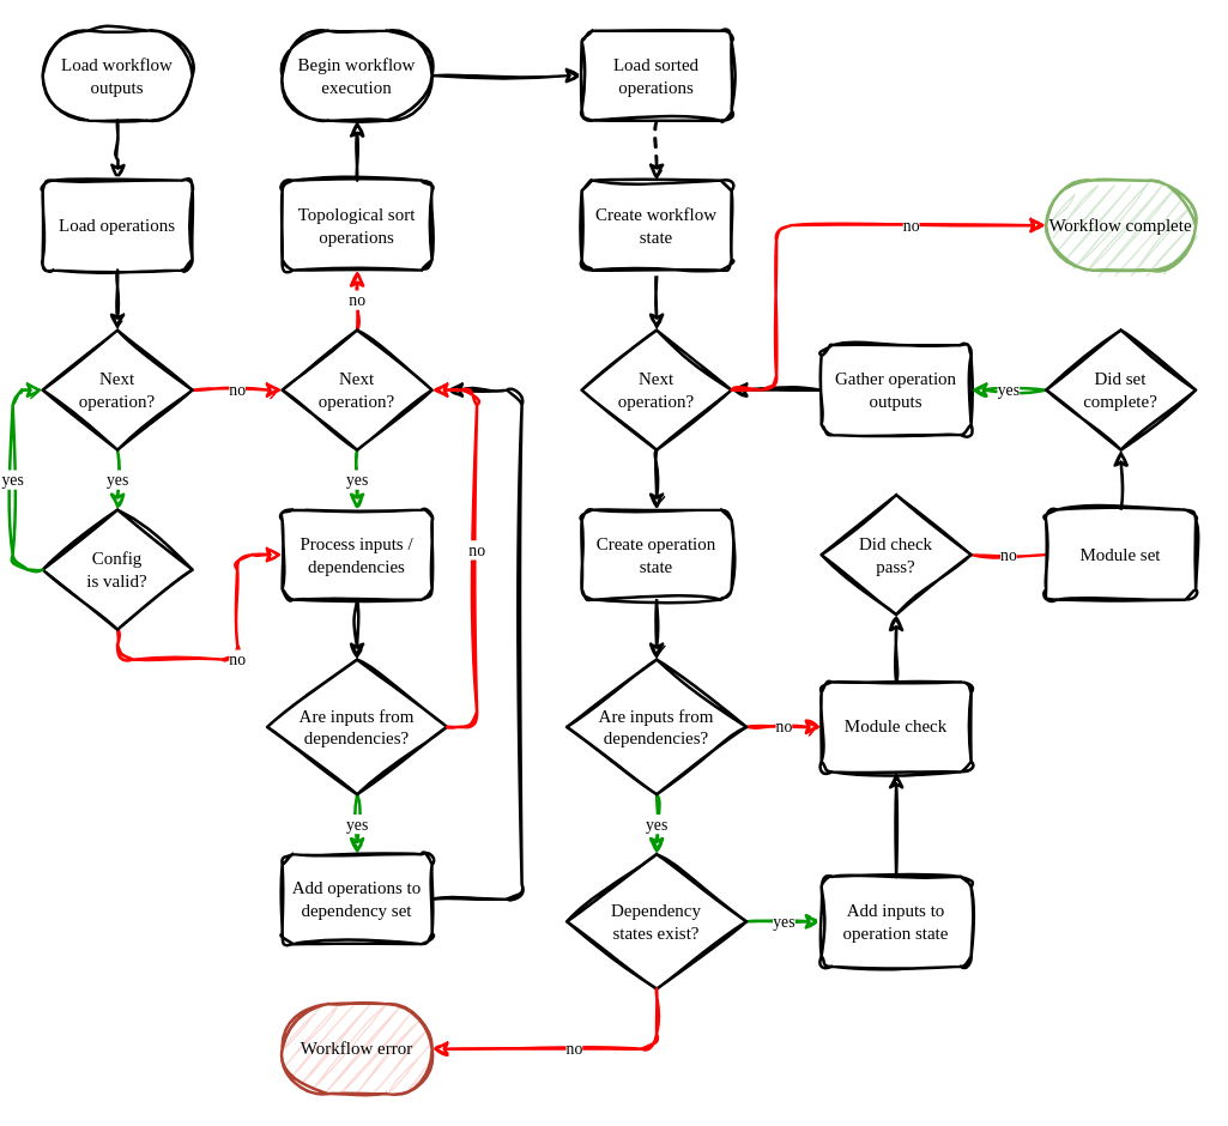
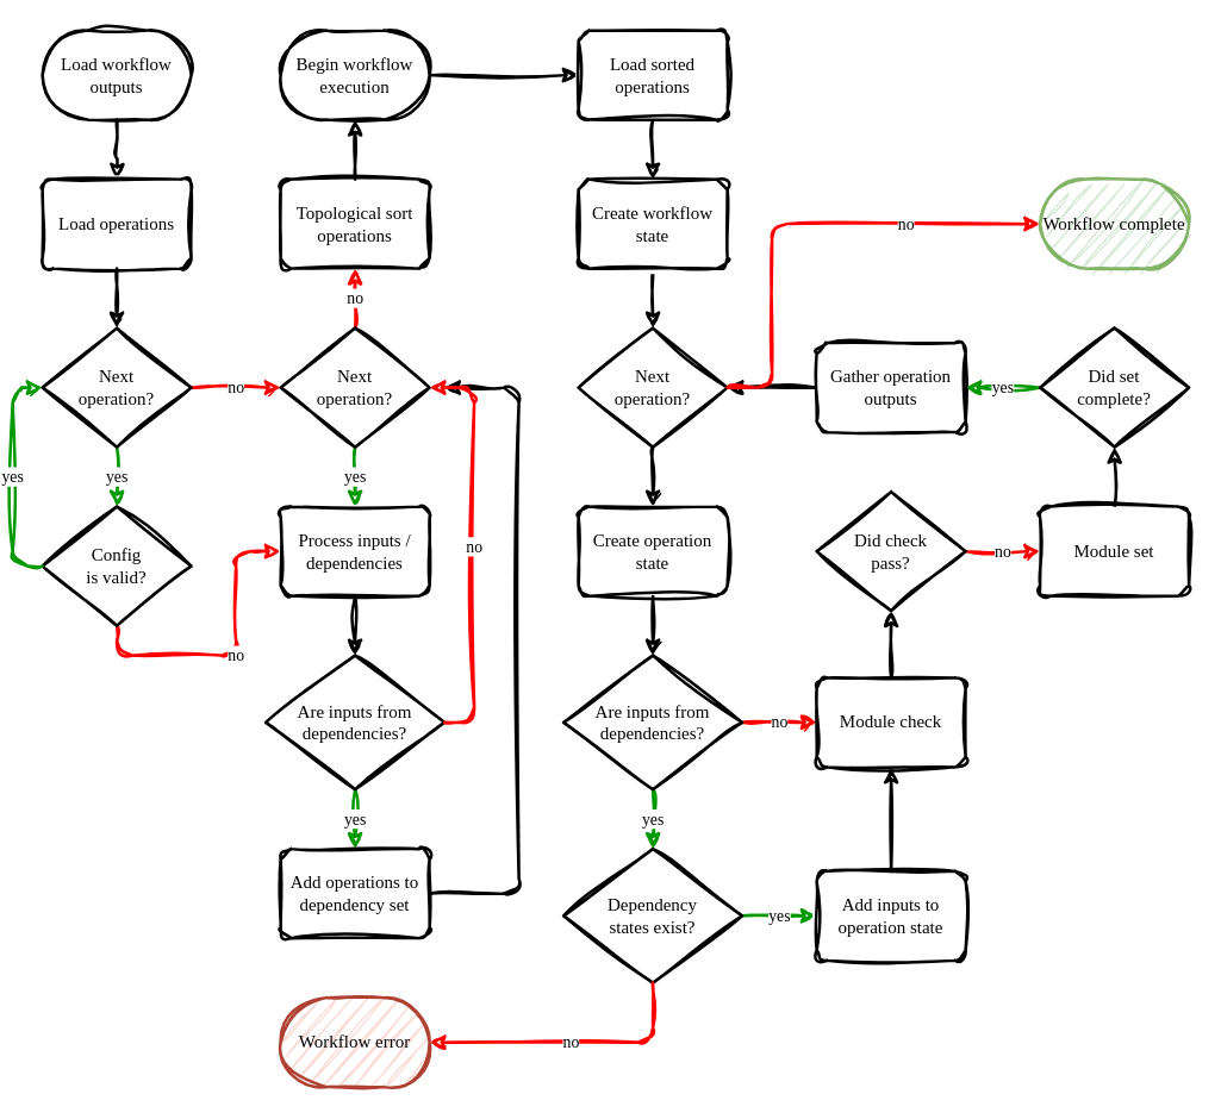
- <mxCell id="26" value="" style="edgeStyle=orthogonalEdgeStyle;rounded=1;orthogonalLoop=1;jettySize=auto;html=1;strokeWidth=2;sketch=1;curveFitting=1;jiggle=2;fontFamily=Comic Sans MS;dashed=1;" edge="1" parent="1" source="27" target="29"><mxGeometry relative="1" as="geometry" /></mxCell>
+ <mxCell id="26" value="" style="edgeStyle=orthogonalEdgeStyle;rounded=1;orthogonalLoop=1;jettySize=auto;html=1;strokeWidth=2;sketch=1;curveFitting=1;jiggle=2;fontFamily=Comic Sans MS;" edge="1" parent="1" source="27" target="29"><mxGeometry relative="1" as="geometry" /></mxCell>
- <mxCell id="45" value="no" style="edgeStyle=orthogonalEdgeStyle;rounded=1;orthogonalLoop=1;jettySize=auto;html=1;strokeColor=#FF0000;strokeWidth=2;sketch=1;curveFitting=1;jiggle=2;fontFamily=Comic Sans MS;endArrow=none;" edge="1" parent="1" source="46" target="50"><mxGeometry relative="1" as="geometry" /></mxCell>
+ <mxCell id="45" value="no" style="edgeStyle=orthogonalEdgeStyle;rounded=1;orthogonalLoop=1;jettySize=auto;html=1;strokeColor=#FF0000;strokeWidth=2;sketch=1;curveFitting=1;jiggle=2;fontFamily=Comic Sans MS;" edge="1" parent="1" source="46" target="50"><mxGeometry relative="1" as="geometry" /></mxCell>
